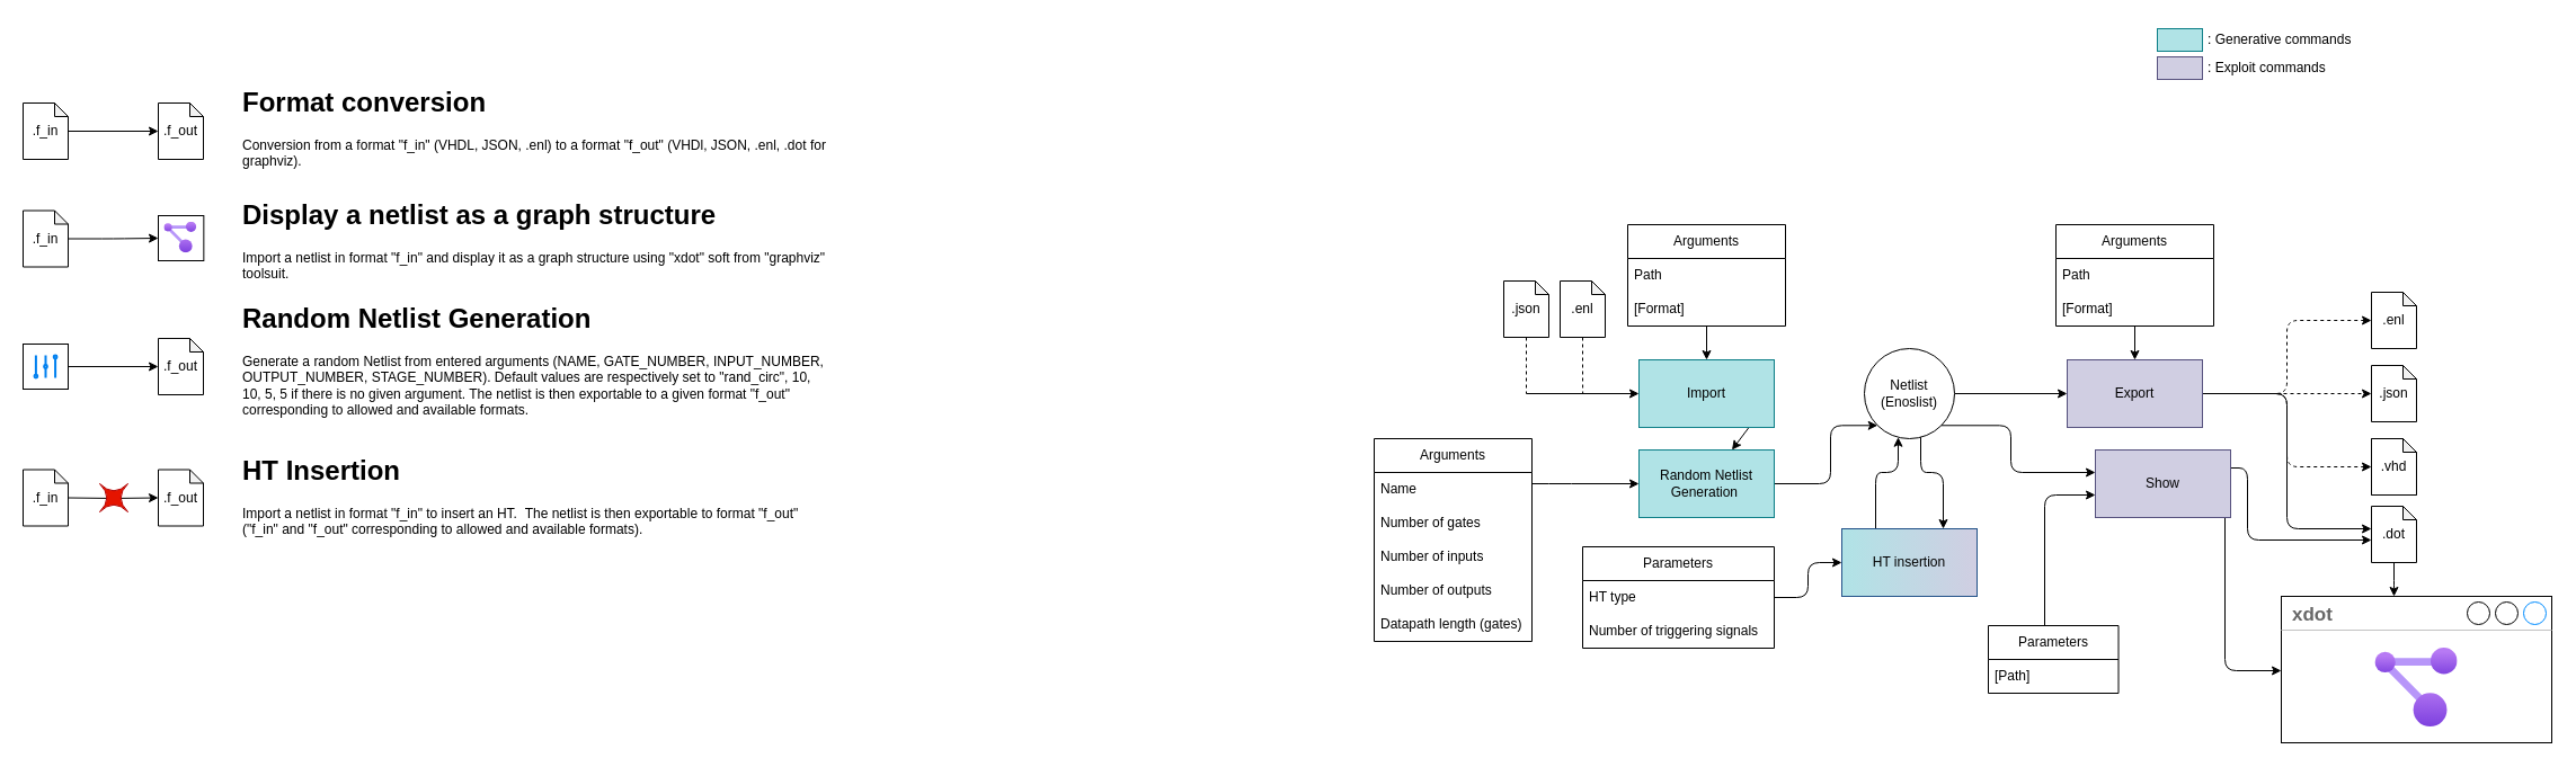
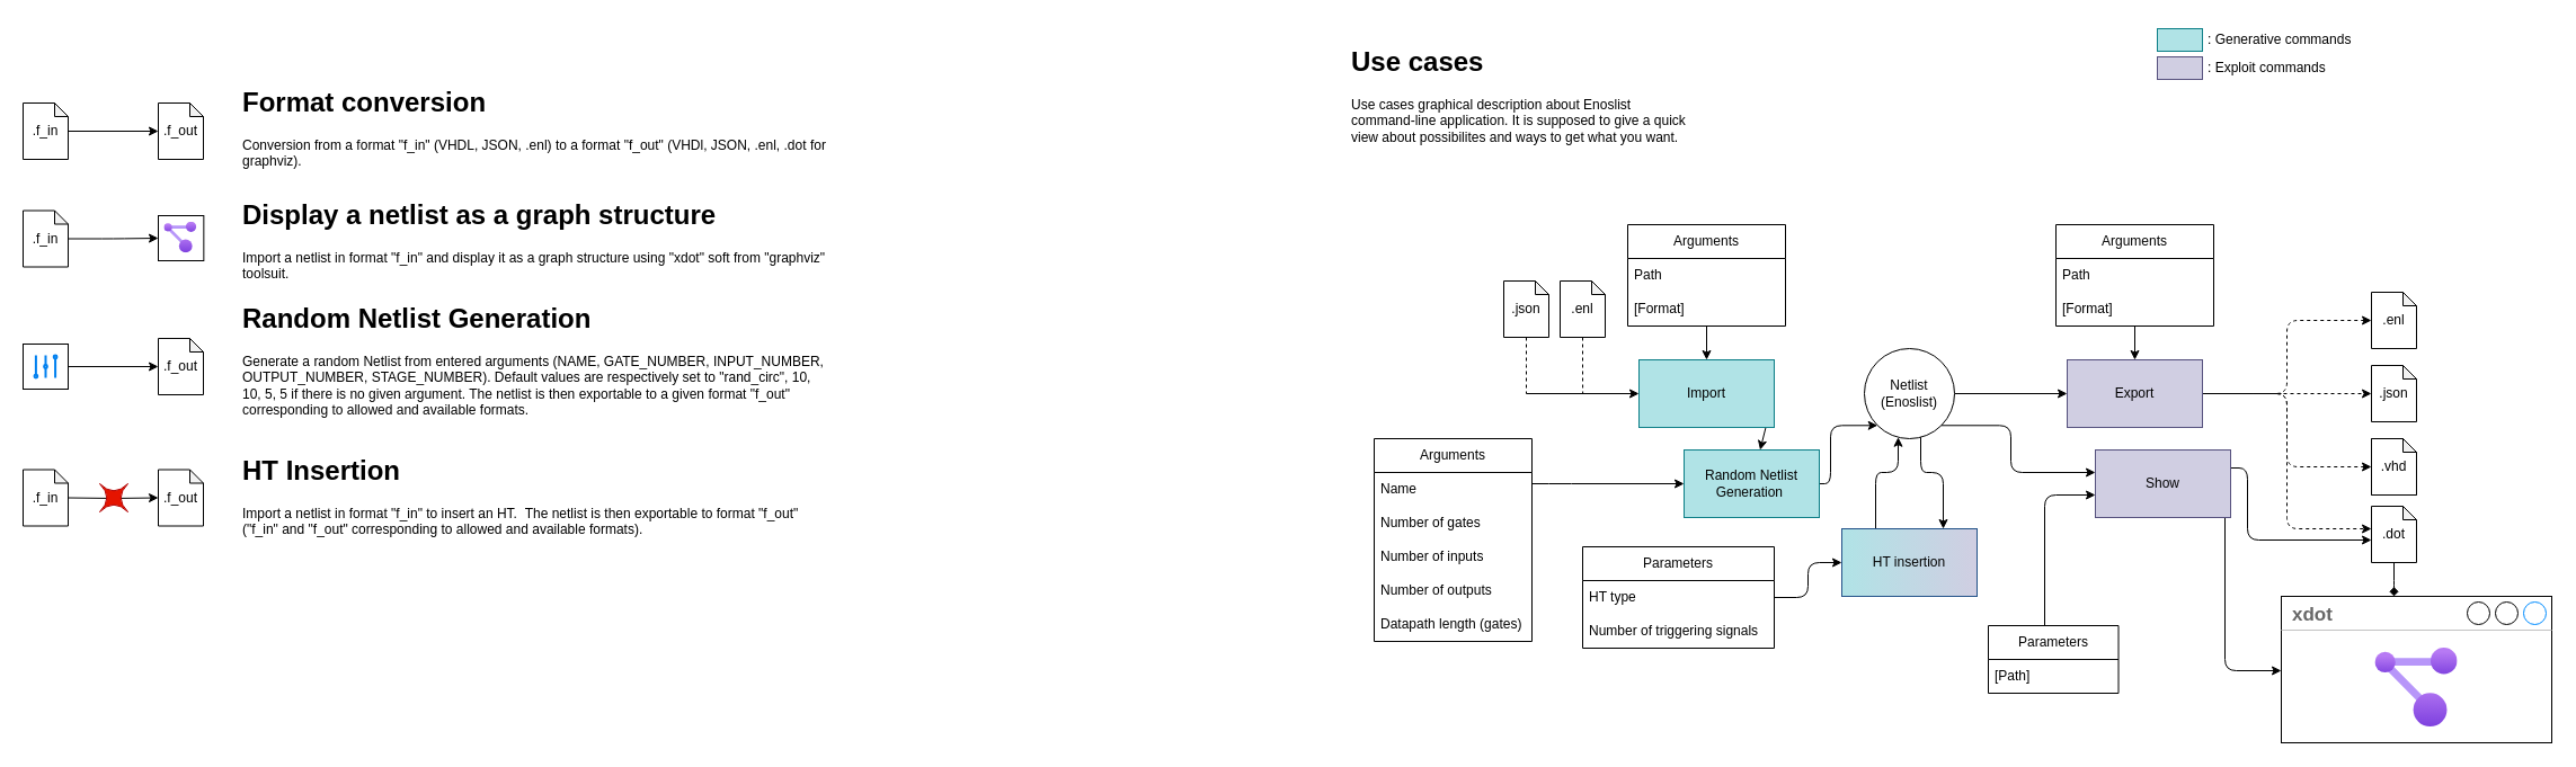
+ <mxCell id="52" value="&lt;h1&gt;Use cases&lt;/h1&gt;&lt;div&gt;Use cases graphical description about Enoslist command-line application. It is supposed to give a quick view about possibilites and ways to get what you want.&lt;/div&gt;" style="text;html=1;strokeColor=none;fillColor=none;spacing=5;spacingTop=-20;whiteSpace=wrap;overflow=hidden;rounded=0;" parent="1" vertex="1"><mxGeometry x="1194" y="35" width="310" height="130" as="geometry" /></mxCell>
- <mxCell id="32" value="Random Netlist Generation&amp;nbsp;" style="rounded=0;whiteSpace=wrap;html=1;fillColor=#b0e3e6;strokeColor=#0e8088;" parent="1" vertex="1"><mxGeometry x="1454" y="399" width="120" height="60" as="geometry" /></mxCell>
+ <mxCell id="32" value="Random Netlist Generation&amp;nbsp;" style="rounded=0;whiteSpace=wrap;html=1;fillColor=#b0e3e6;strokeColor=#0e8088;" parent="1" vertex="1"><mxGeometry x="1494" y="399" width="120" height="60" as="geometry" /></mxCell>
- <mxCell id="6" style="edgeStyle=orthogonalEdgeStyle;html=1;exitX=1;exitY=0.5;exitDx=0;exitDy=0;endArrow=classic;endFill=1;dashed=0;" parent="1" source="9" target="26" edge="1"><mxGeometry relative="1" as="geometry"><Array as="points"><mxPoint x="2029" y="349" /><mxPoint x="2029" y="469" /></Array></mxGeometry></mxCell>
+ <mxCell id="6" style="edgeStyle=orthogonalEdgeStyle;html=1;exitX=1;exitY=0.5;exitDx=0;exitDy=0;endArrow=classic;endFill=1;dashed=1;" parent="1" source="9" target="26" edge="1"><mxGeometry relative="1" as="geometry"><Array as="points"><mxPoint x="2029" y="349" /><mxPoint x="2029" y="469" /></Array></mxGeometry></mxCell>
- <mxCell id="25" style="edgeStyle=orthogonalEdgeStyle;html=1;exitX=0.5;exitY=1;exitDx=0;exitDy=0;exitPerimeter=0;strokeWidth=1;startArrow=none;startFill=0;endArrow=classic;endFill=1;" parent="1" source="26" target="69" edge="1"><mxGeometry relative="1" as="geometry"><Array as="points"><mxPoint x="2124" y="525" /><mxPoint x="2124" y="525" /></Array></mxGeometry></mxCell>
+ <mxCell id="25" style="edgeStyle=orthogonalEdgeStyle;html=1;exitX=0.5;exitY=1;exitDx=0;exitDy=0;exitPerimeter=0;strokeWidth=1;startArrow=none;startFill=0;endArrow=diamond;endFill=1;" parent="1" source="26" target="69" edge="1"><mxGeometry relative="1" as="geometry"><Array as="points"><mxPoint x="2124" y="525" /><mxPoint x="2124" y="525" /></Array></mxGeometry></mxCell>
